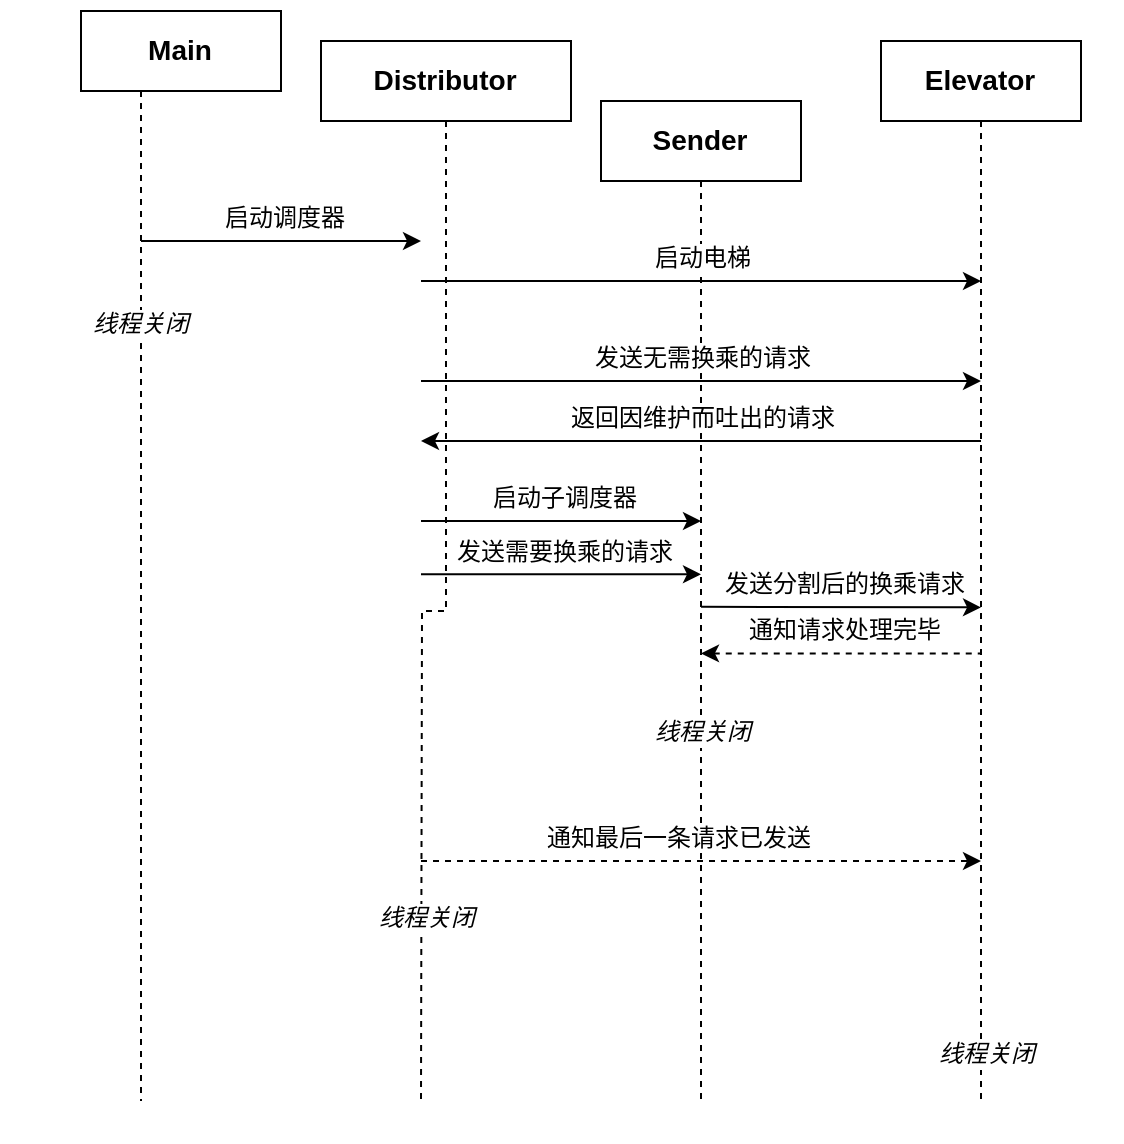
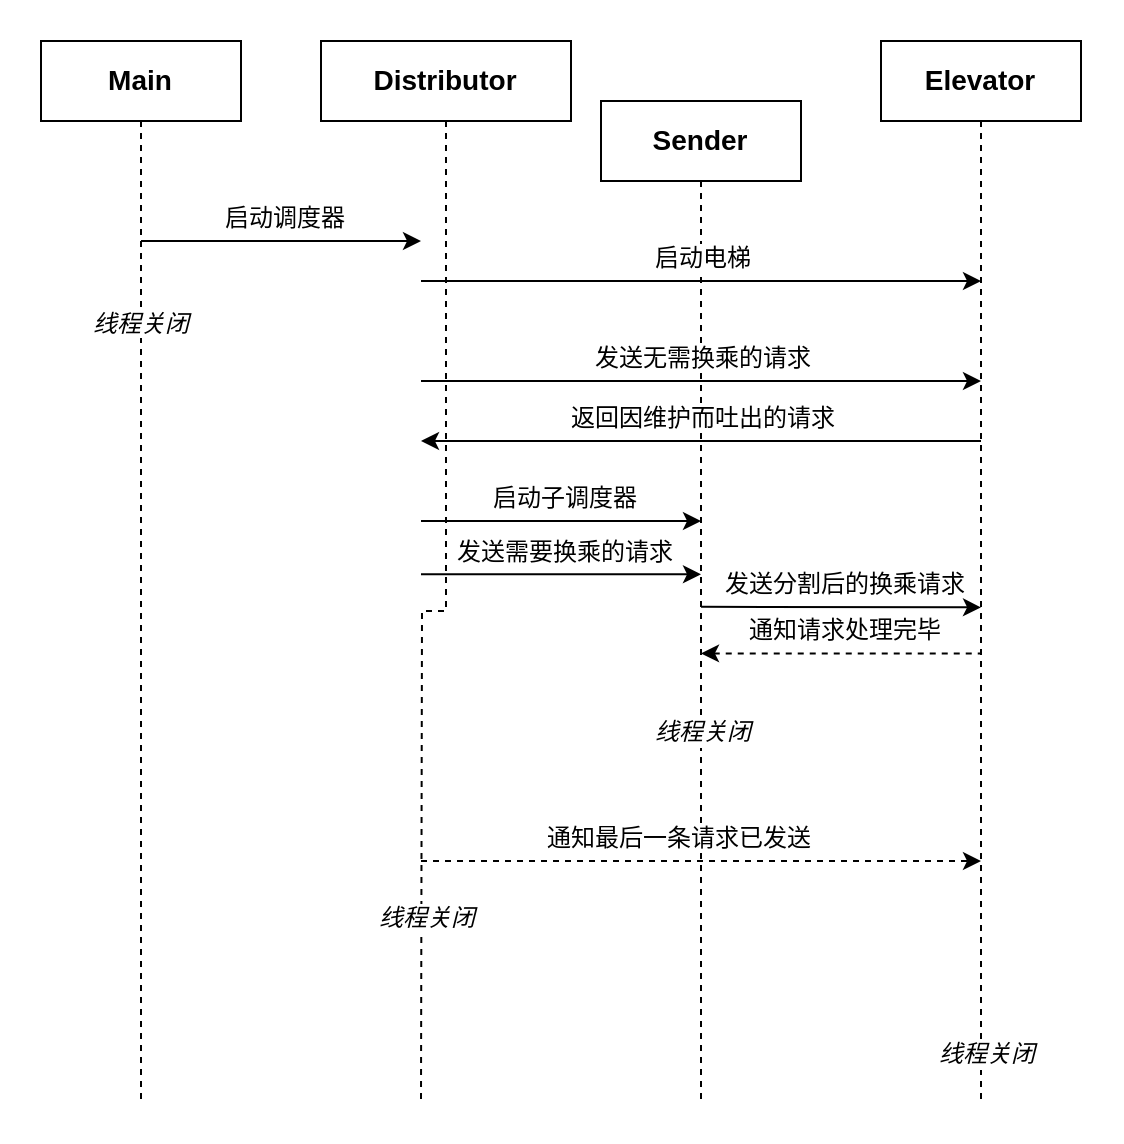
- <mxCell id="3" value="Main" style="rounded=0;whiteSpace=wrap;html=1;fontStyle=1;fontSize=14;" vertex="1" parent="1"><mxGeometry x="40" y="5" width="100" height="40" as="geometry" /></mxCell>
+ <mxCell id="3" value="Main" style="rounded=0;whiteSpace=wrap;html=1;fontStyle=1;fontSize=14;" vertex="1" parent="1"><mxGeometry x="20" y="20" width="100" height="40" as="geometry" /></mxCell>
